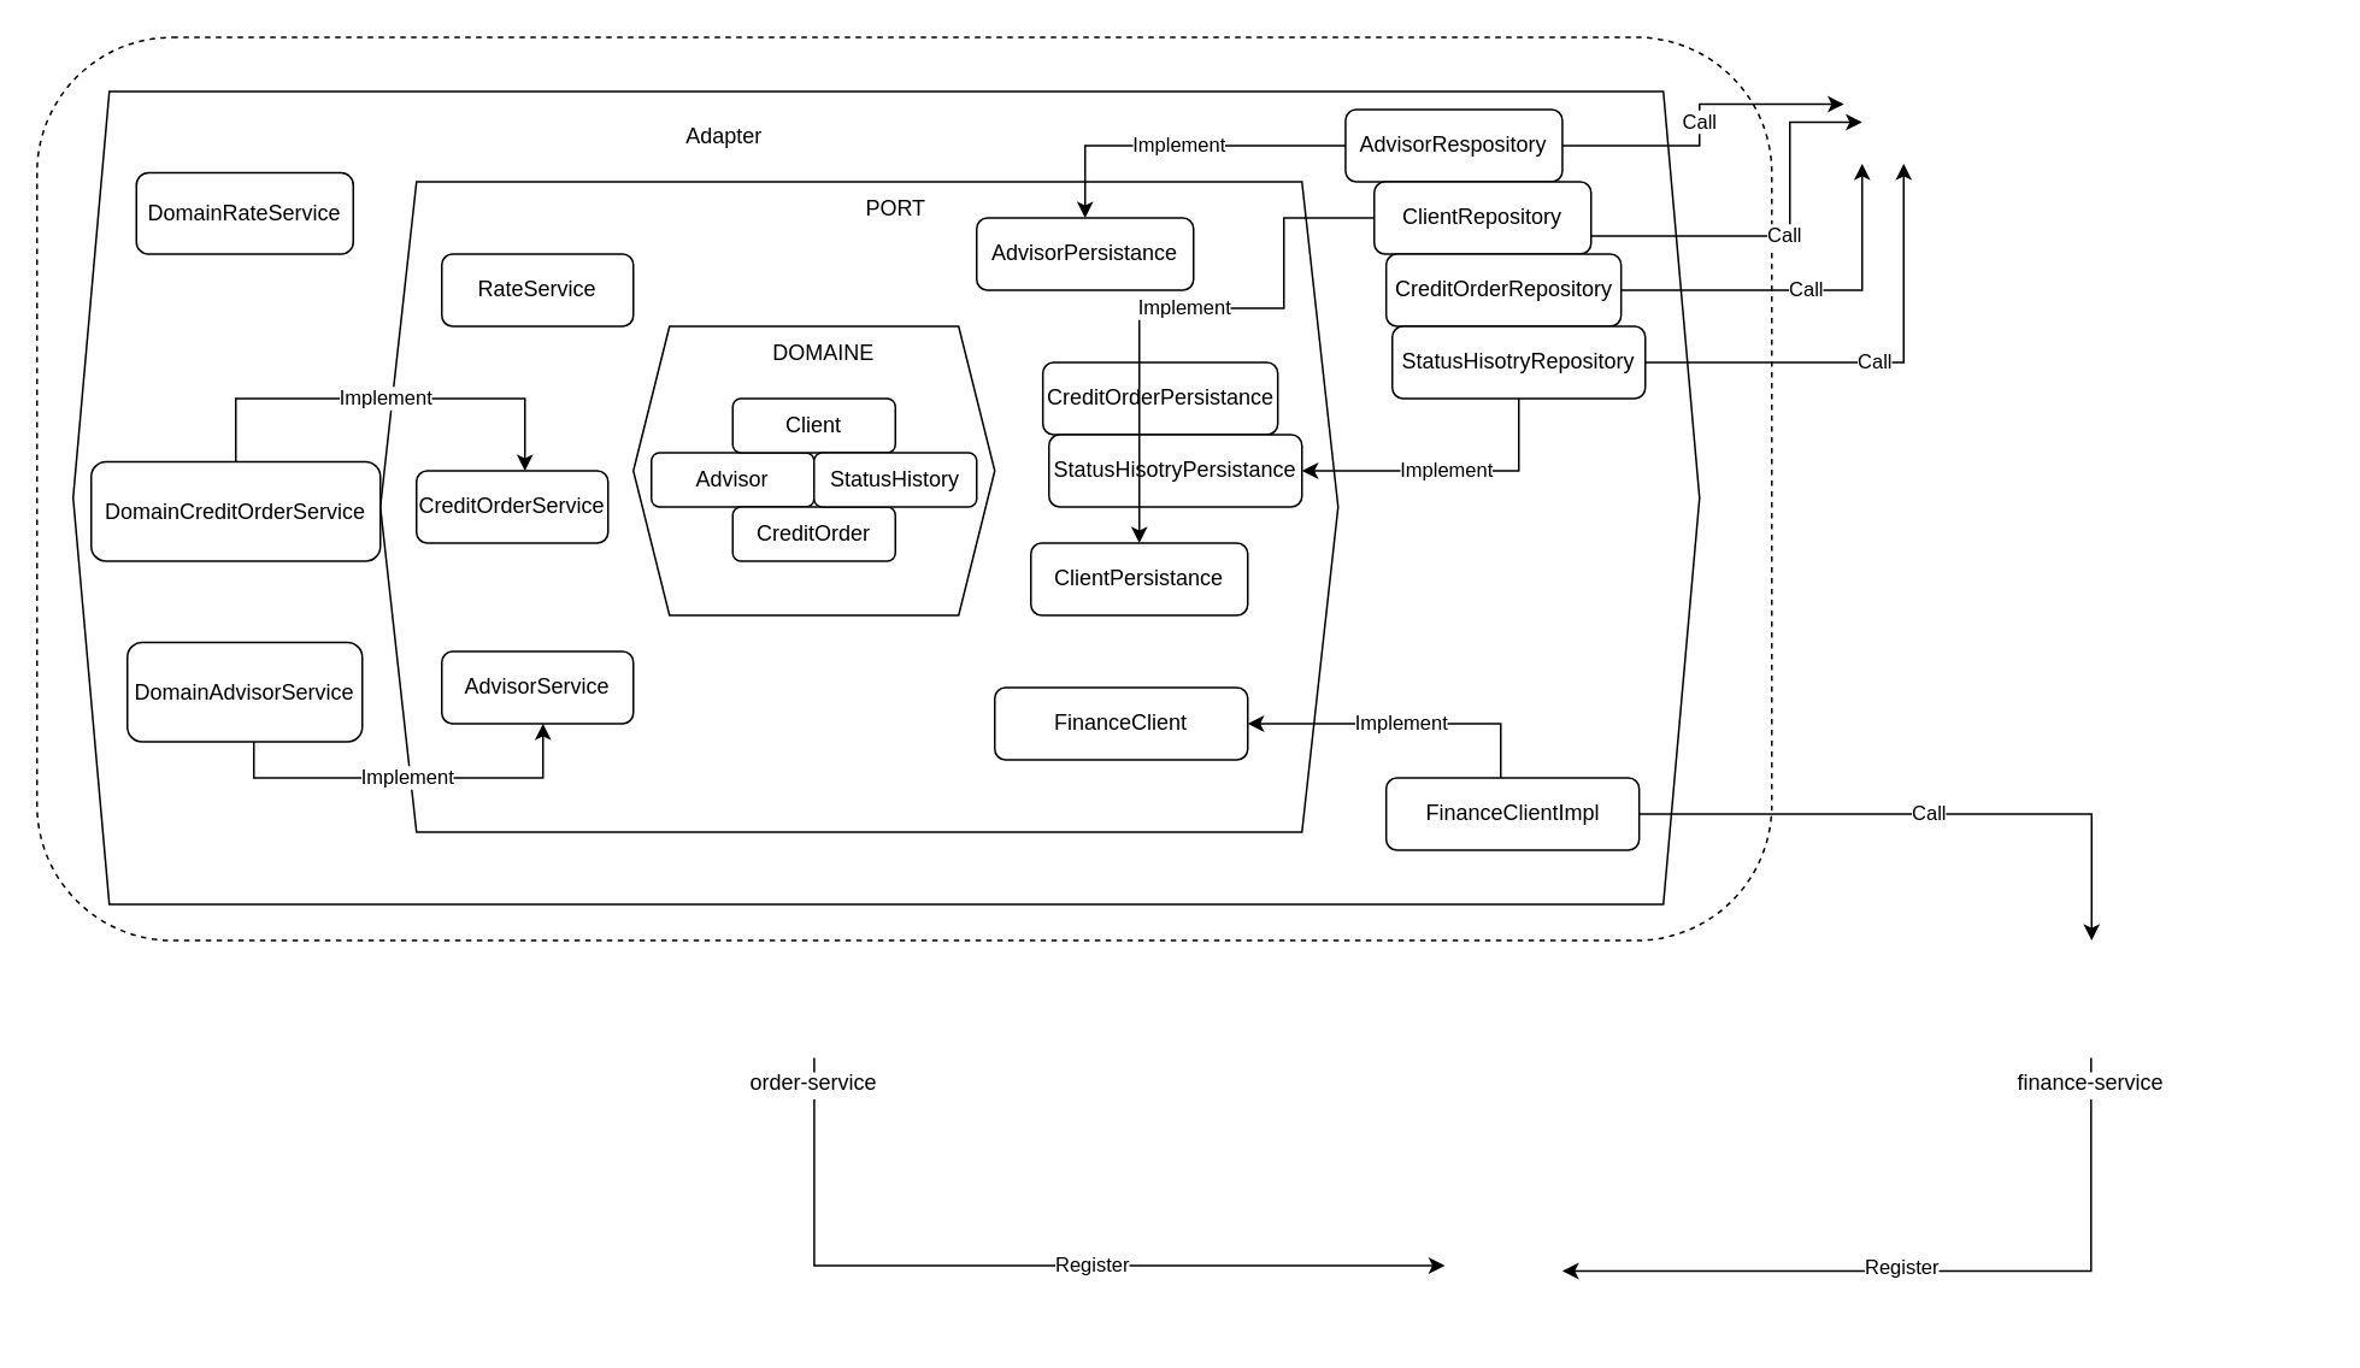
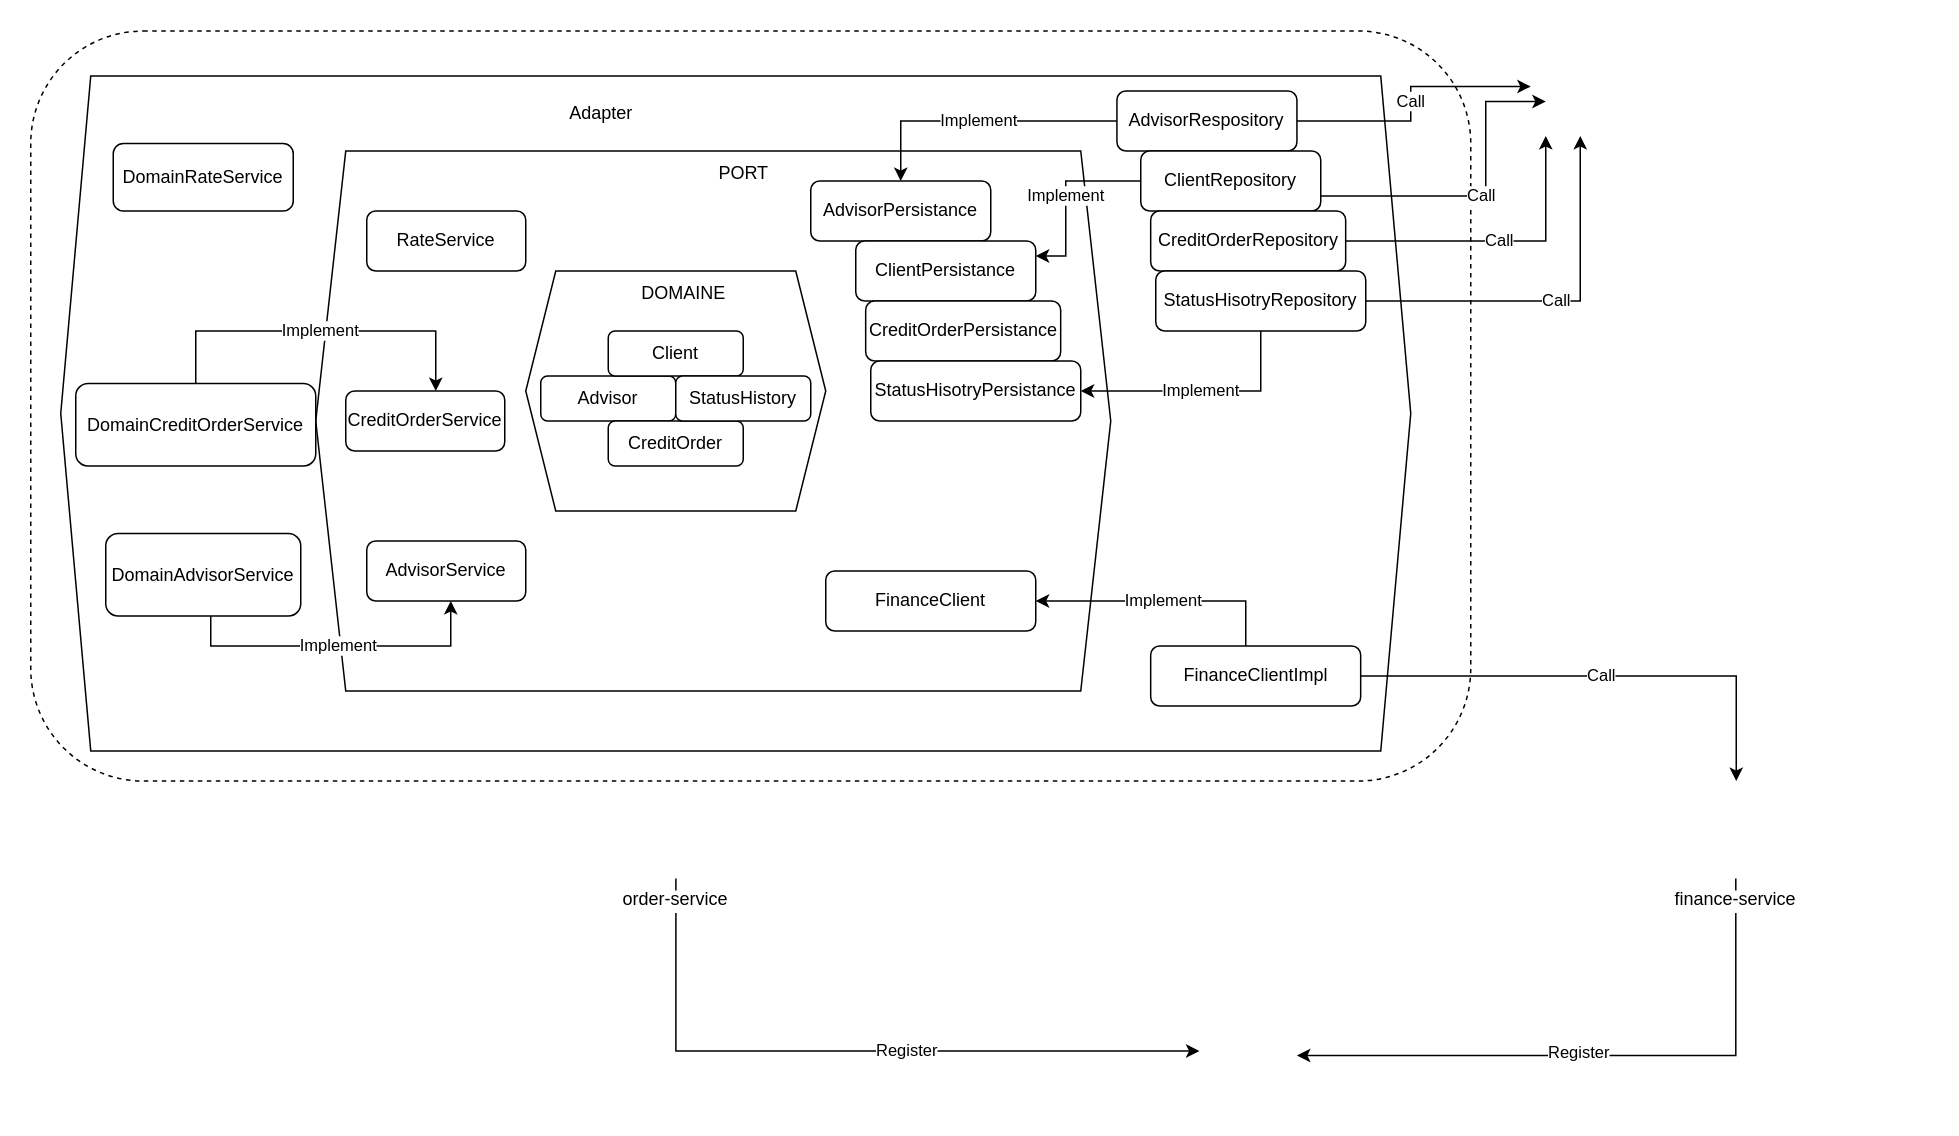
- <mxCell id="20" value="ClientPersistance" style="rounded=1;whiteSpace=wrap;html=1;" vertex="1" parent="1"><mxGeometry x="570" y="300" width="120" height="40" as="geometry" /></mxCell>
+ <mxCell id="20" value="ClientPersistance" style="rounded=1;whiteSpace=wrap;html=1;" vertex="1" parent="1"><mxGeometry x="570" y="160" width="120" height="40" as="geometry" /></mxCell>
